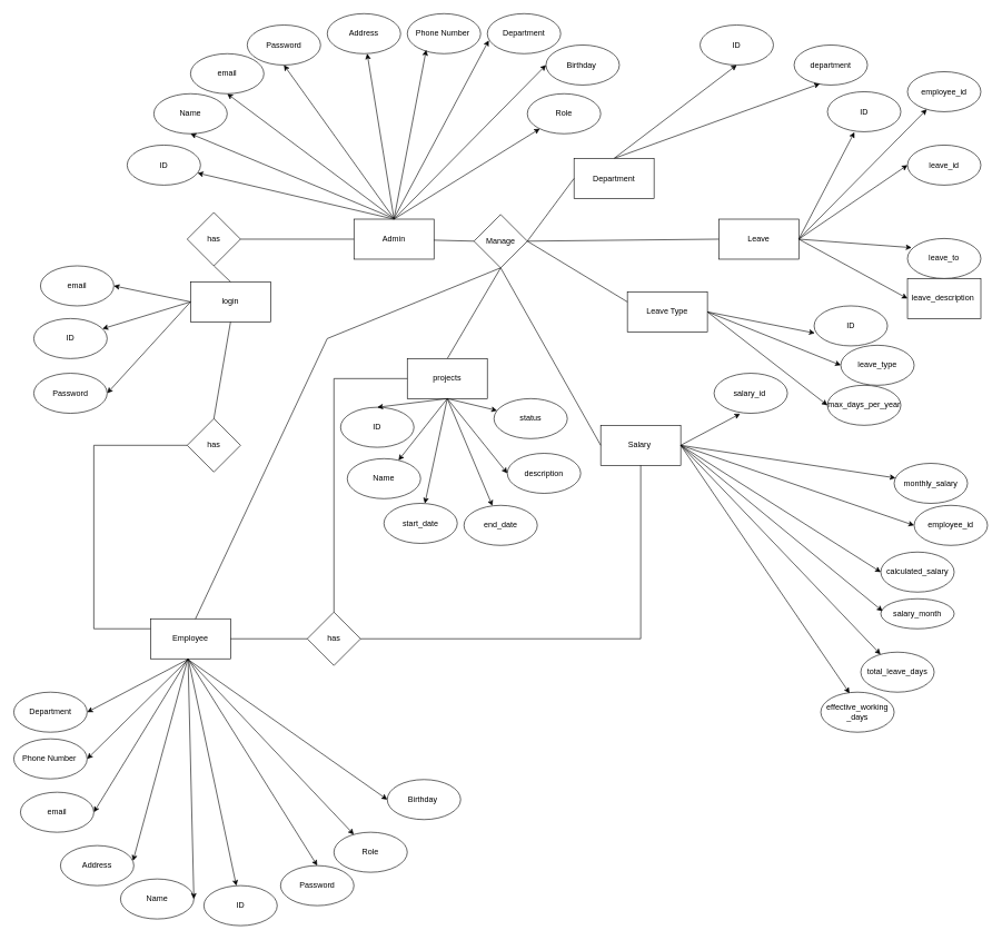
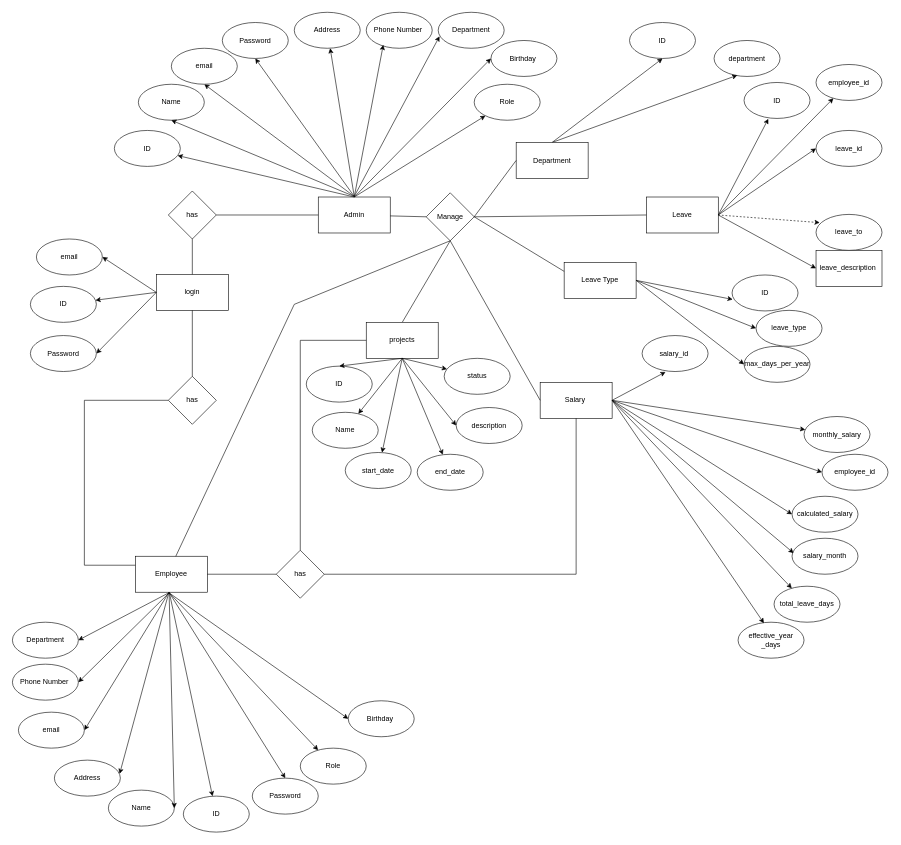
- <mxCell id="76" value="" style="endArrow=classic;html=1;rounded=0;entryX=0.056;entryY=0.229;entryDx=0;entryDy=0;entryPerimeter=0;exitX=1;exitY=0.5;exitDx=0;exitDy=0;" edge="1" parent="1" source="4" target="72"><mxGeometry width="50" height="50" relative="1" as="geometry"><mxPoint x="1060" y="587" as="sourcePoint" /><mxPoint x="1180" y="518" as="targetPoint" /></mxGeometry></mxCell>
+ <mxCell id="76" value="" style="endArrow=classic;html=1;rounded=0;entryX=0.056;entryY=0.229;entryDx=0;entryDy=0;entryPerimeter=0;exitX=1;exitY=0.5;exitDx=0;exitDy=0;dashed=1;" edge="1" parent="1" source="4" target="72"><mxGeometry width="50" height="50" relative="1" as="geometry"><mxPoint x="1060" y="587" as="sourcePoint" /><mxPoint x="1180" y="518" as="targetPoint" /></mxGeometry></mxCell>
- <mxCell id="10" value="login" style="rounded=0;whiteSpace=wrap;html=1;" parent="1" vertex="1"><mxGeometry x="285" y="422" width="120" height="60" as="geometry" /></mxCell>
+ <mxCell id="10" value="login" style="rounded=0;whiteSpace=wrap;html=1;" parent="1" vertex="1"><mxGeometry x="260" y="457" width="120" height="60" as="geometry" /></mxCell>
- <mxCell id="70" value="salary_month" style="ellipse;whiteSpace=wrap;html=1;" vertex="1" parent="1"><mxGeometry x="1320" y="897" width="110" height="45" as="geometry" /></mxCell>
+ <mxCell id="70" value="salary_month" style="ellipse;whiteSpace=wrap;html=1;" vertex="1" parent="1"><mxGeometry x="1320" y="897" width="110" height="60" as="geometry" /></mxCell>
- <mxCell id="90" value="effective_working&lt;br&gt;_days" style="ellipse;whiteSpace=wrap;html=1;" vertex="1" parent="1"><mxGeometry x="1230" y="1037" width="110" height="60" as="geometry" /></mxCell>
+ <mxCell id="90" value="effective_year&lt;br&gt;_days" style="ellipse;whiteSpace=wrap;html=1;" vertex="1" parent="1"><mxGeometry x="1230" y="1037" width="110" height="60" as="geometry" /></mxCell>
